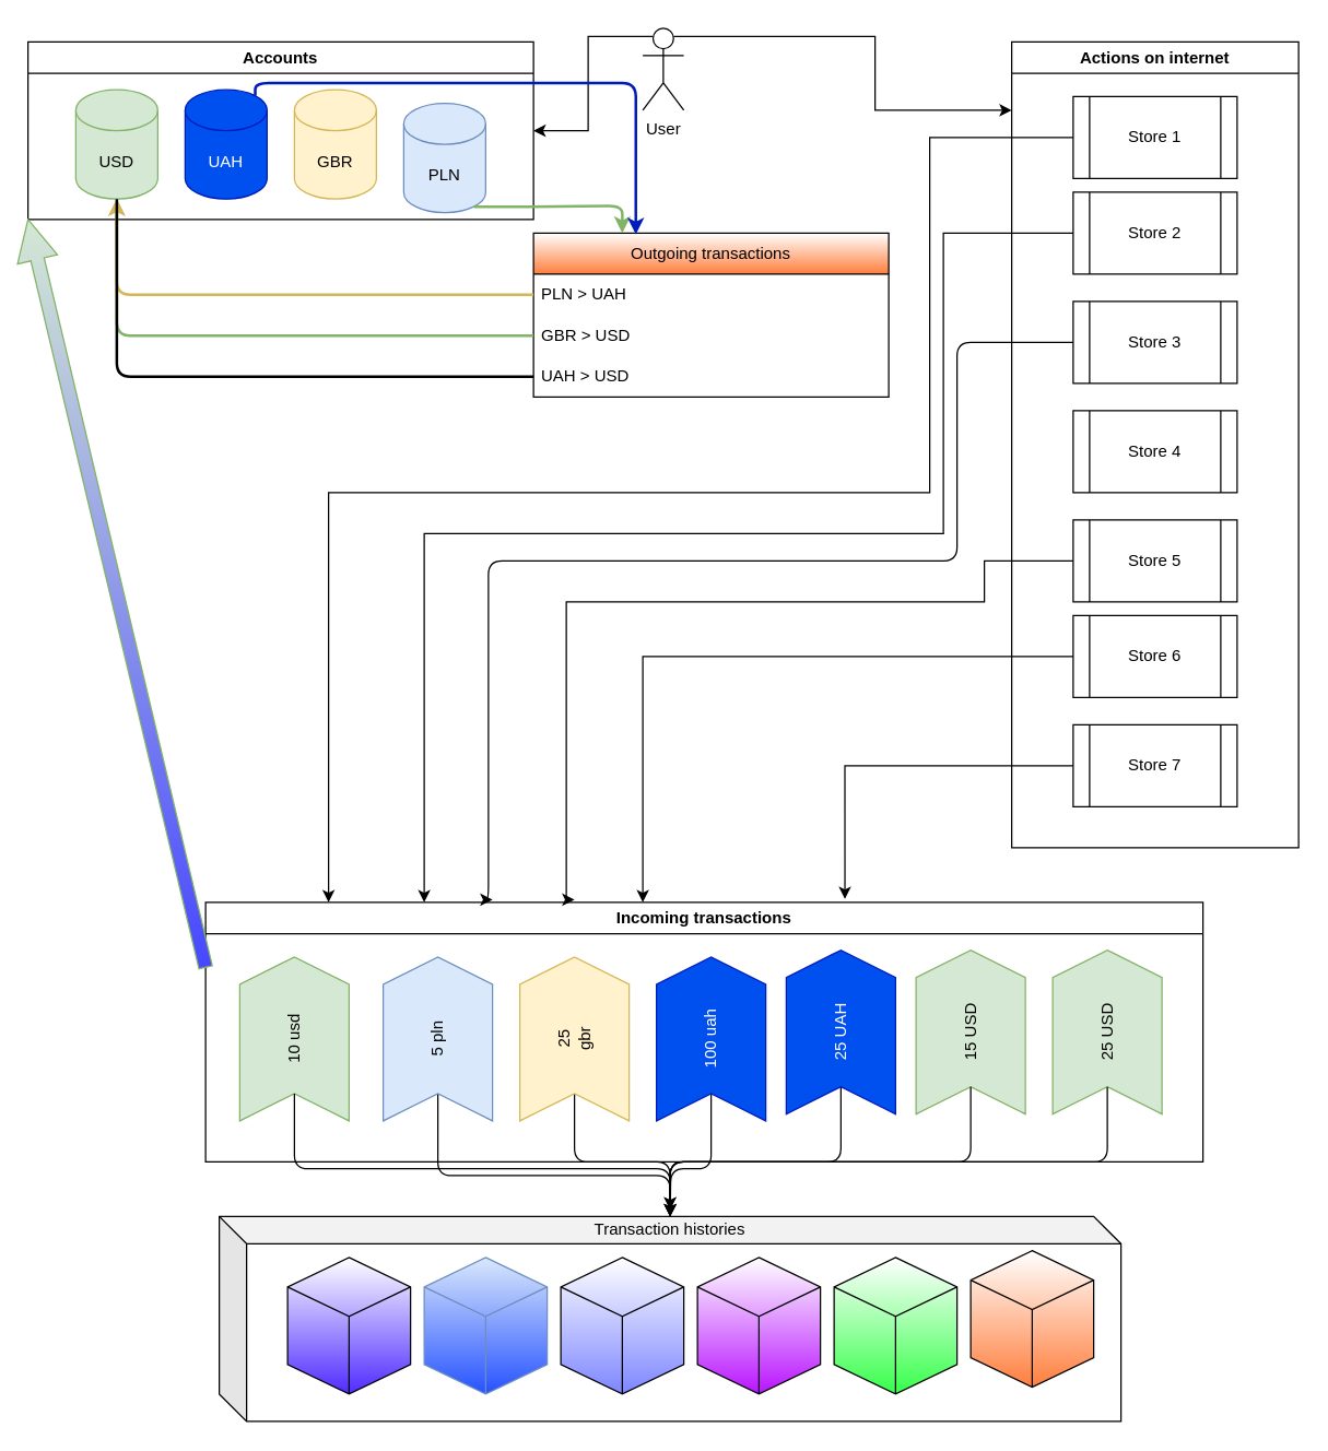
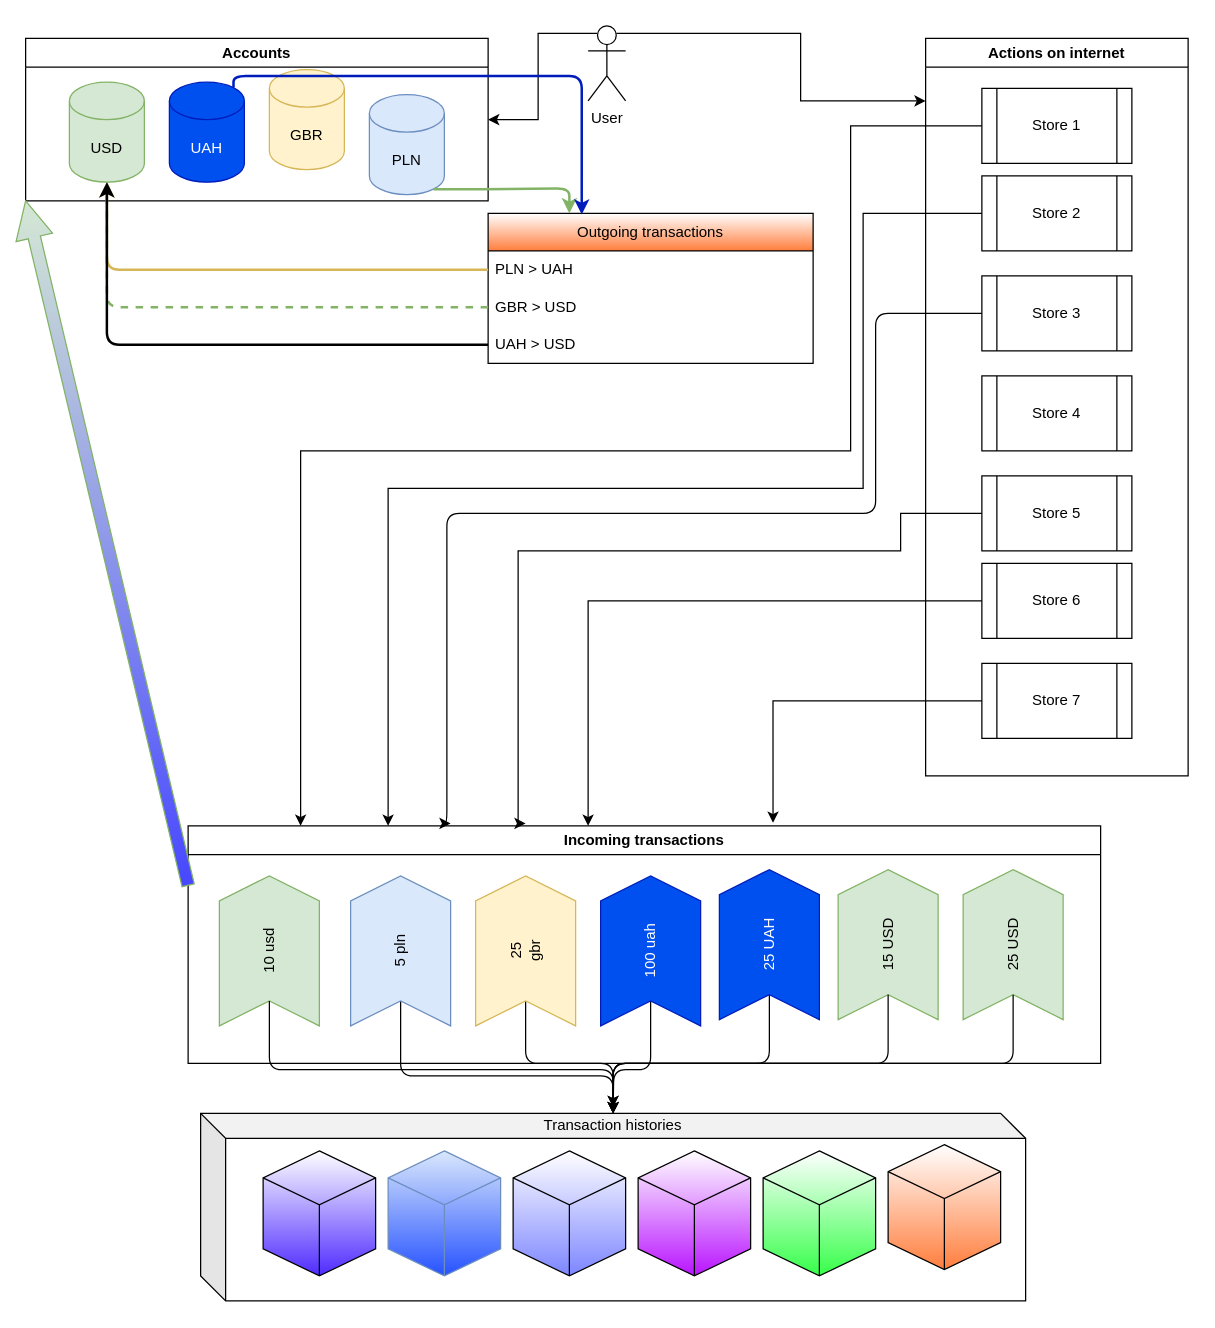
- <mxCell id="8" value="GBR" style="shape=cylinder3;whiteSpace=wrap;html=1;boundedLbl=1;backgroundOutline=1;size=15;fillColor=#fff2cc;strokeColor=#d6b656;" vertex="1" parent="5"><mxGeometry x="195" y="35" width="60" height="80" as="geometry" /></mxCell>
+ <mxCell id="8" value="GBR" style="shape=cylinder3;whiteSpace=wrap;html=1;boundedLbl=1;backgroundOutline=1;size=15;fillColor=#fff2cc;strokeColor=#d6b656;" vertex="1" parent="5"><mxGeometry x="195" y="25" width="60" height="80" as="geometry" /></mxCell>
- <mxCell id="56" style="edgeStyle=orthogonalEdgeStyle;rounded=1;orthogonalLoop=1;jettySize=auto;html=1;exitX=0;exitY=0.5;exitDx=0;exitDy=0;entryX=0.5;entryY=1;entryDx=0;entryDy=0;entryPerimeter=0;shadow=0;strokeWidth=2;gradientColor=default;endArrow=none;" edge="1" parent="1" source="51" target="6"><mxGeometry relative="1" as="geometry" /></mxCell>
+ <mxCell id="56" style="edgeStyle=orthogonalEdgeStyle;rounded=1;orthogonalLoop=1;jettySize=auto;html=1;exitX=0;exitY=0.5;exitDx=0;exitDy=0;entryX=0.5;entryY=1;entryDx=0;entryDy=0;entryPerimeter=0;shadow=0;strokeWidth=2;gradientColor=default;" edge="1" parent="1" source="51" target="6"><mxGeometry relative="1" as="geometry" /></mxCell>
- <mxCell id="53" style="edgeStyle=orthogonalEdgeStyle;rounded=1;orthogonalLoop=1;jettySize=auto;html=1;exitX=0;exitY=0.5;exitDx=0;exitDy=0;entryX=0.5;entryY=1;entryDx=0;entryDy=0;entryPerimeter=0;shadow=0;fillColor=#d5e8d4;strokeColor=#82b366;strokeWidth=2;" edge="1" parent="1" source="50" target="6"><mxGeometry relative="1" as="geometry" /></mxCell>
+ <mxCell id="53" style="edgeStyle=orthogonalEdgeStyle;rounded=1;orthogonalLoop=1;jettySize=auto;html=1;exitX=0;exitY=0.5;exitDx=0;exitDy=0;entryX=0.5;entryY=1;entryDx=0;entryDy=0;entryPerimeter=0;shadow=0;fillColor=#d5e8d4;strokeColor=#82b366;strokeWidth=2;dashed=1;" edge="1" parent="1" source="50" target="6"><mxGeometry relative="1" as="geometry" /></mxCell>
